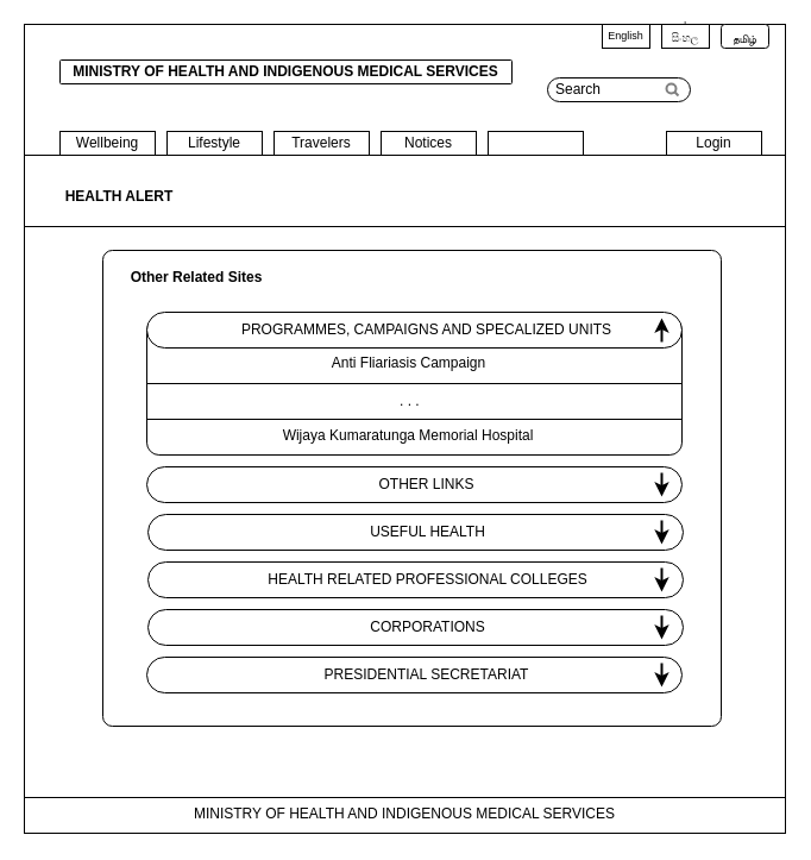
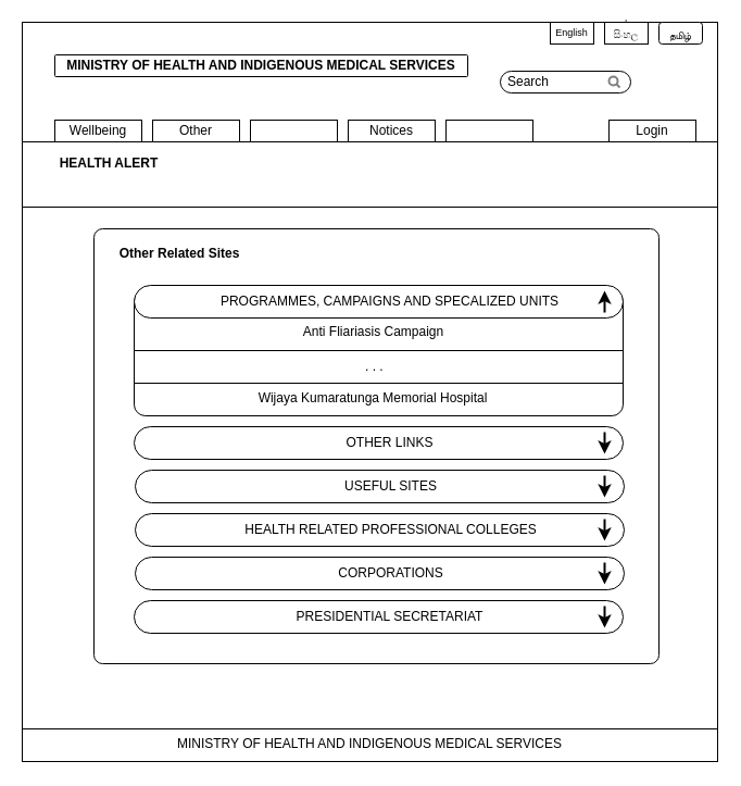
- <mxCell id="9" value="Lifestyle" style="text;html=1;strokeColor=none;fillColor=none;align=center;verticalAlign=middle;whiteSpace=wrap;rounded=0;" vertex="1" parent="1"><mxGeometry x="160" y="110" width="40" height="20" as="geometry" /></mxCell>
+ <mxCell id="9" value="Other" style="text;html=1;strokeColor=none;fillColor=none;align=center;verticalAlign=middle;whiteSpace=wrap;rounded=0;" vertex="1" parent="1"><mxGeometry x="160" y="110" width="40" height="20" as="geometry" /></mxCell>
- <mxCell id="11" value="Travelers" style="text;html=1;strokeColor=none;fillColor=none;align=center;verticalAlign=middle;whiteSpace=wrap;rounded=0;" vertex="1" parent="1"><mxGeometry x="250" y="110" width="40" height="20" as="geometry" /></mxCell>
- <mxCell id="28" value="&lt;b&gt;HEALTH ALERT&lt;/b&gt;" style="text;html=1;strokeColor=none;fillColor=none;align=center;verticalAlign=middle;whiteSpace=wrap;rounded=0;fontColor=#000000;" vertex="1" parent="1"><mxGeometry x="40" y="155" width="120" height="20" as="geometry" /></mxCell>
+ <mxCell id="28" value="&lt;b&gt;HEALTH ALERT&lt;/b&gt;" style="text;html=1;strokeColor=none;fillColor=none;align=center;verticalAlign=middle;whiteSpace=wrap;rounded=0;fontColor=#000000;" vertex="1" parent="1"><mxGeometry x="40" y="140" width="120" height="20" as="geometry" /></mxCell>
- <mxCell id="39" value="USEFUL HEALTH" style="text;html=1;strokeColor=none;fillColor=none;align=center;verticalAlign=middle;whiteSpace=wrap;rounded=0;fontColor=#000000;" vertex="1" parent="1"><mxGeometry x="181.5" y="437" width="355" height="20" as="geometry" /></mxCell>
+ <mxCell id="39" value="USEFUL SITES" style="text;html=1;strokeColor=none;fillColor=none;align=center;verticalAlign=middle;whiteSpace=wrap;rounded=0;fontColor=#000000;" vertex="1" parent="1"><mxGeometry x="181.5" y="437" width="355" height="20" as="geometry" /></mxCell>
